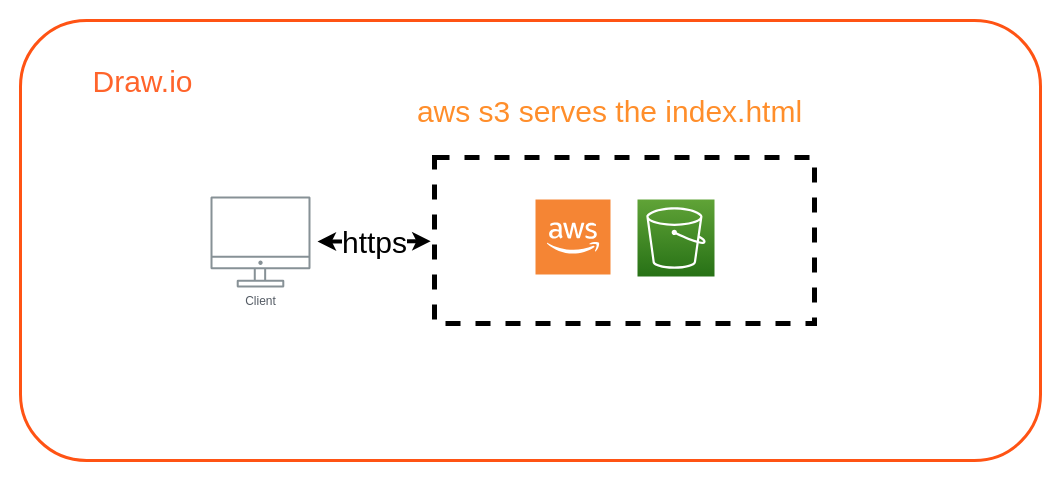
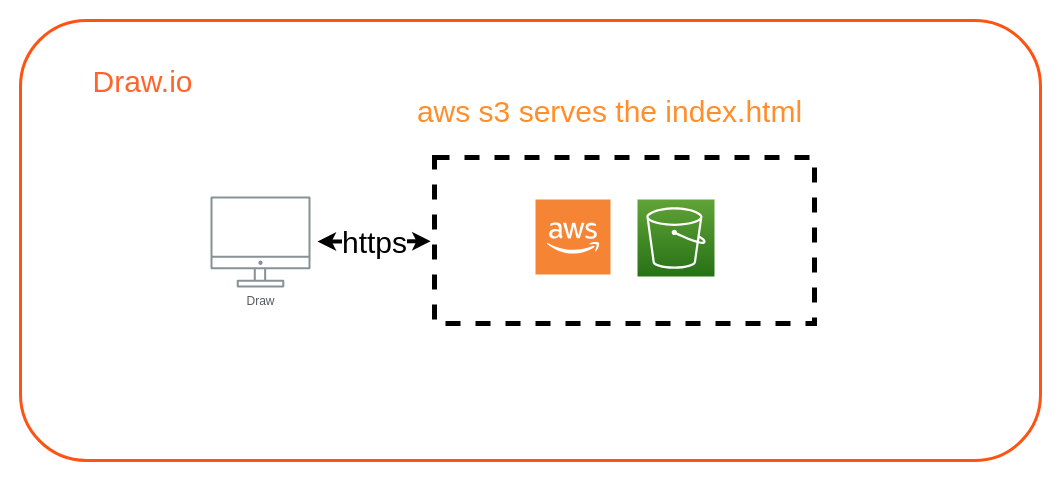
- <mxCell id="4" value="&lt;div&gt;Client&lt;/div&gt;&lt;div&gt;&lt;br&gt;&lt;/div&gt;" style="outlineConnect=0;gradientColor=none;fontColor=#545B64;strokeColor=none;fillColor=#879196;dashed=0;verticalLabelPosition=bottom;verticalAlign=top;align=center;html=1;fontSize=12;fontStyle=0;aspect=fixed;shape=mxgraph.aws4.illustration_desktop;pointerEvents=1;labelBackgroundColor=#ffffff;" parent="1" vertex="1"><mxGeometry x="210" y="196" width="100" height="91" as="geometry" /></mxCell>
+ <mxCell id="4" value="&lt;div&gt;Draw&lt;/div&gt;&lt;div&gt;&lt;br&gt;&lt;/div&gt;" style="outlineConnect=0;gradientColor=none;fontColor=#545B64;strokeColor=none;fillColor=#879196;dashed=0;verticalLabelPosition=bottom;verticalAlign=top;align=center;html=1;fontSize=12;fontStyle=0;aspect=fixed;shape=mxgraph.aws4.illustration_desktop;pointerEvents=1;labelBackgroundColor=#ffffff;" parent="1" vertex="1"><mxGeometry x="210" y="196" width="100" height="91" as="geometry" /></mxCell>
